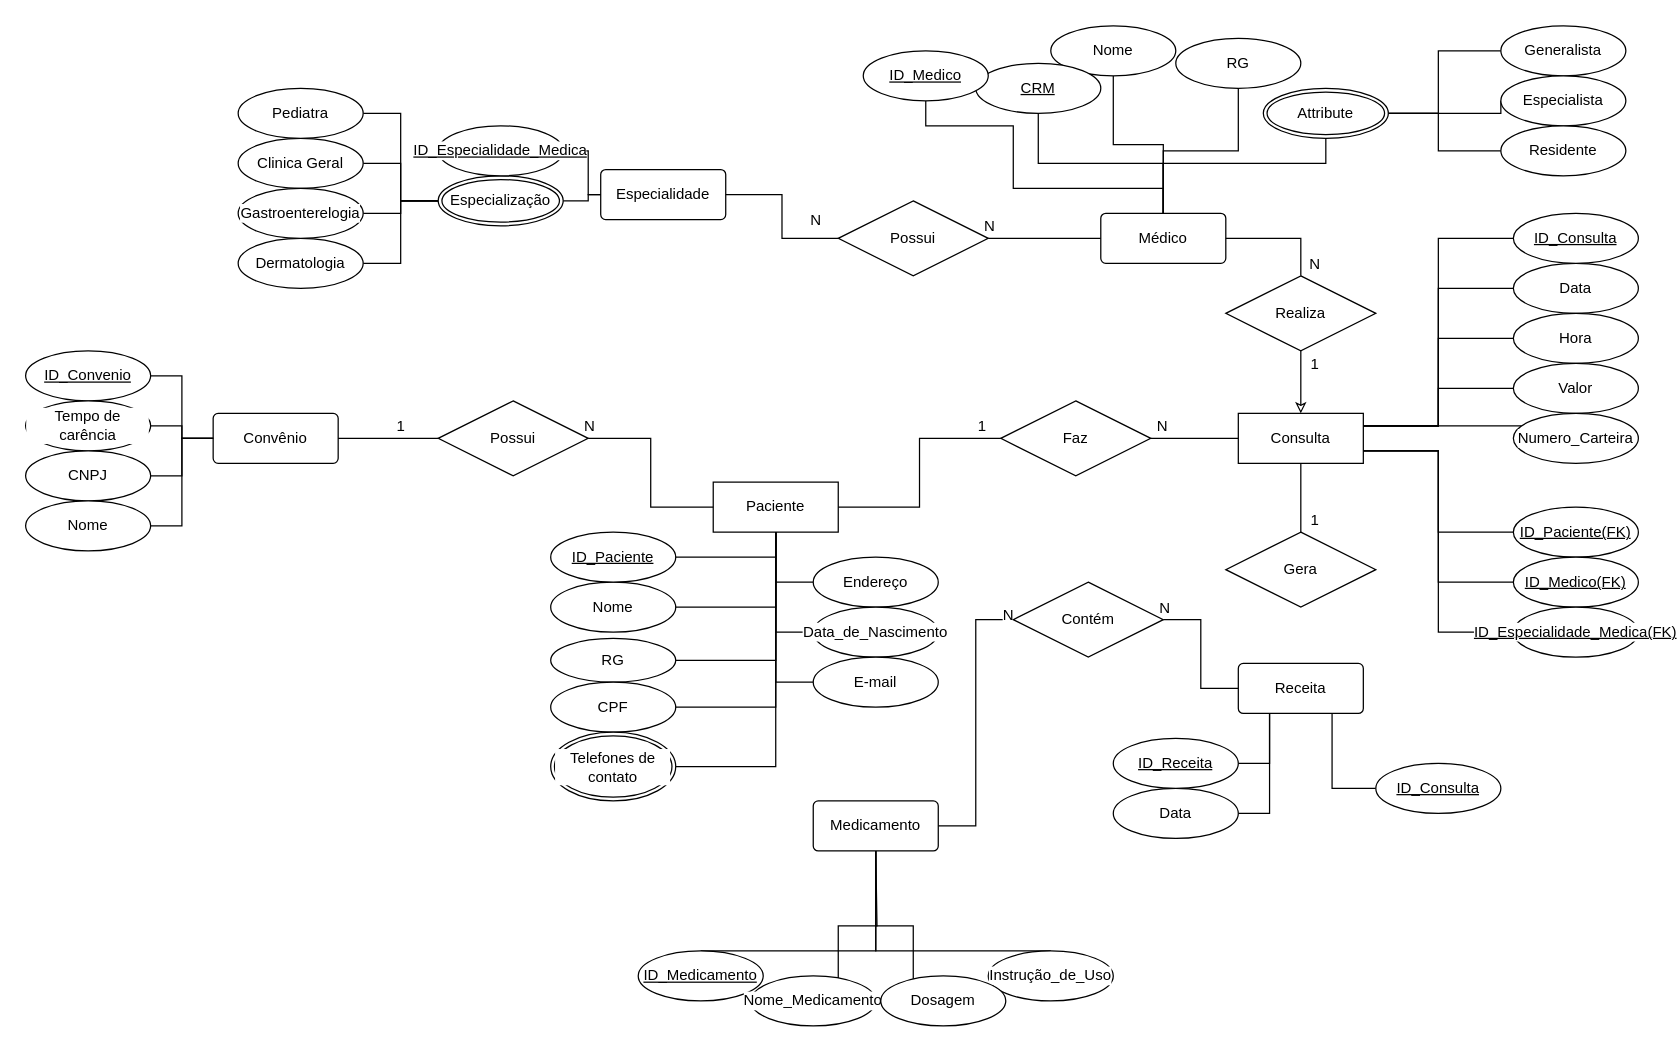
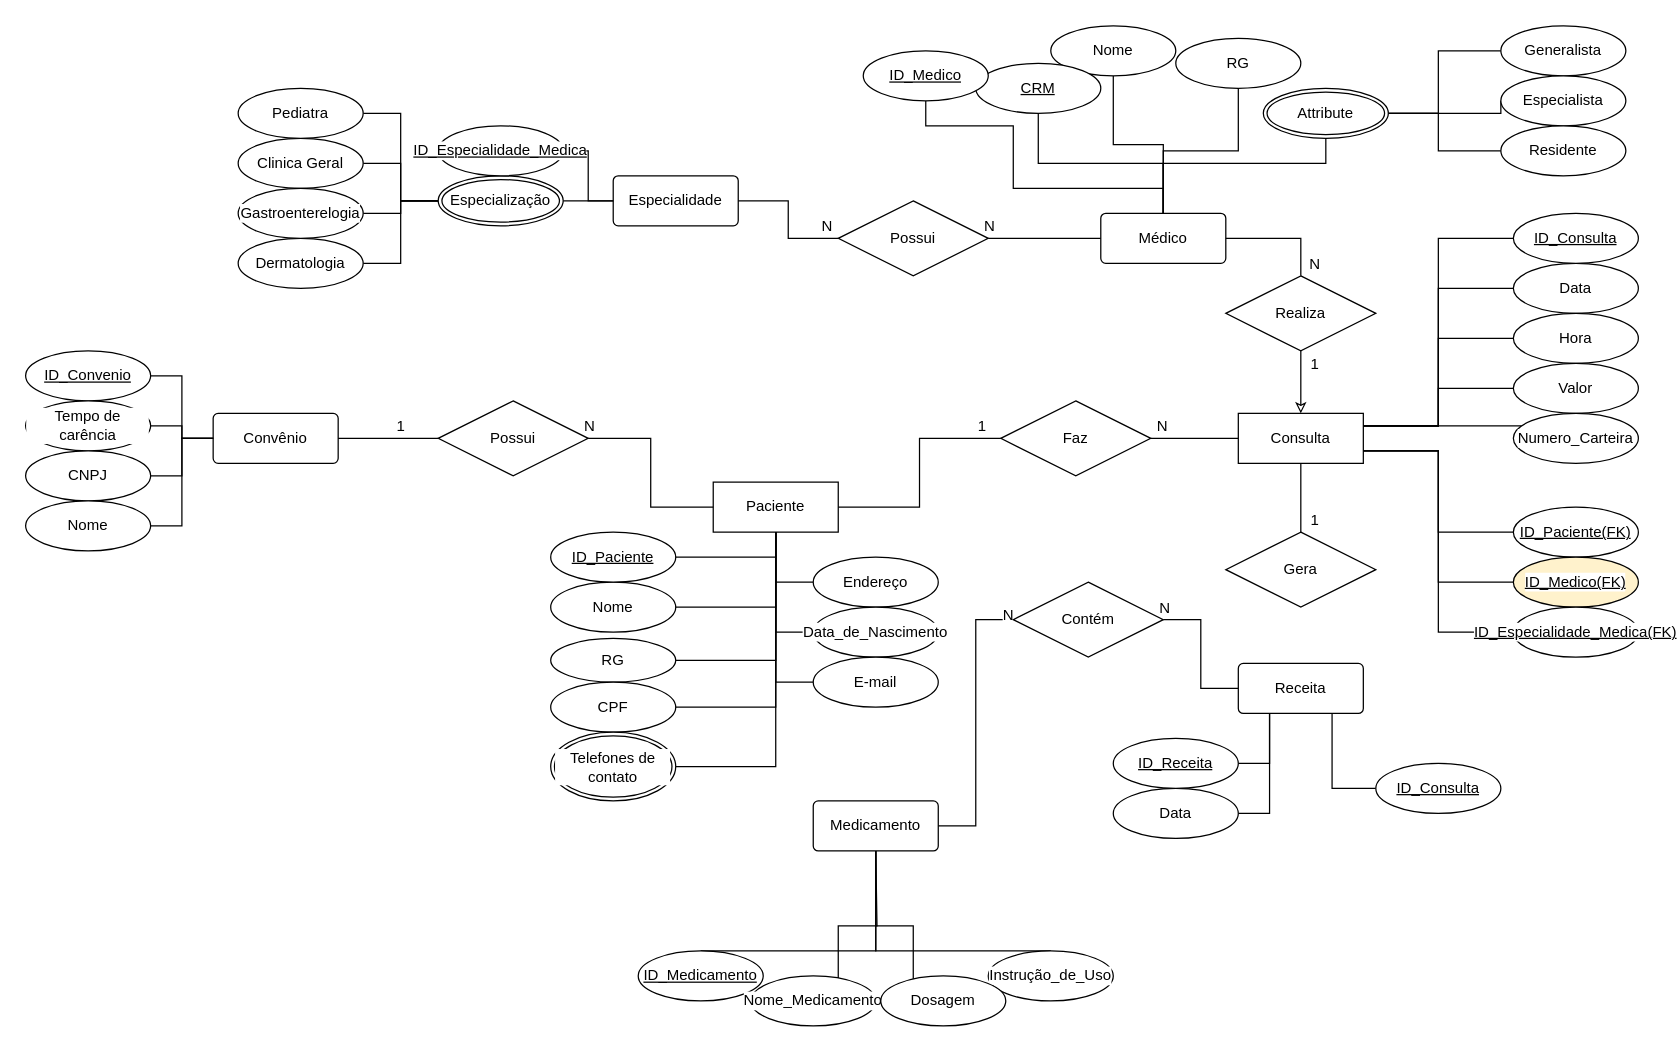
- <mxCell id="9" value="Especialidade" style="rounded=1;arcSize=10;whiteSpace=wrap;html=1;align=center;" vertex="1" parent="1"><mxGeometry x="480" y="135" width="100" height="40" as="geometry" /></mxCell>
+ <mxCell id="9" value="Especialidade" style="rounded=1;arcSize=10;whiteSpace=wrap;html=1;align=center;" vertex="1" parent="1"><mxGeometry x="490" y="140" width="100" height="40" as="geometry" /></mxCell>
- <mxCell id="96" value="ID_Medico(FK)" style="ellipse;whiteSpace=wrap;html=1;align=center;fontStyle=4;fontFamily=Helvetica;fontSize=12;fontColor=default;labelBackgroundColor=default;" vertex="1" parent="1"><mxGeometry x="1210" y="445" width="100" height="40" as="geometry" /></mxCell>
+ <mxCell id="96" value="ID_Medico(FK)" style="ellipse;whiteSpace=wrap;html=1;align=center;fontStyle=4;fontFamily=Helvetica;fontSize=12;fontColor=default;labelBackgroundColor=default;fillColor=#fff2cc;" vertex="1" parent="1"><mxGeometry x="1210" y="445" width="100" height="40" as="geometry" /></mxCell>
